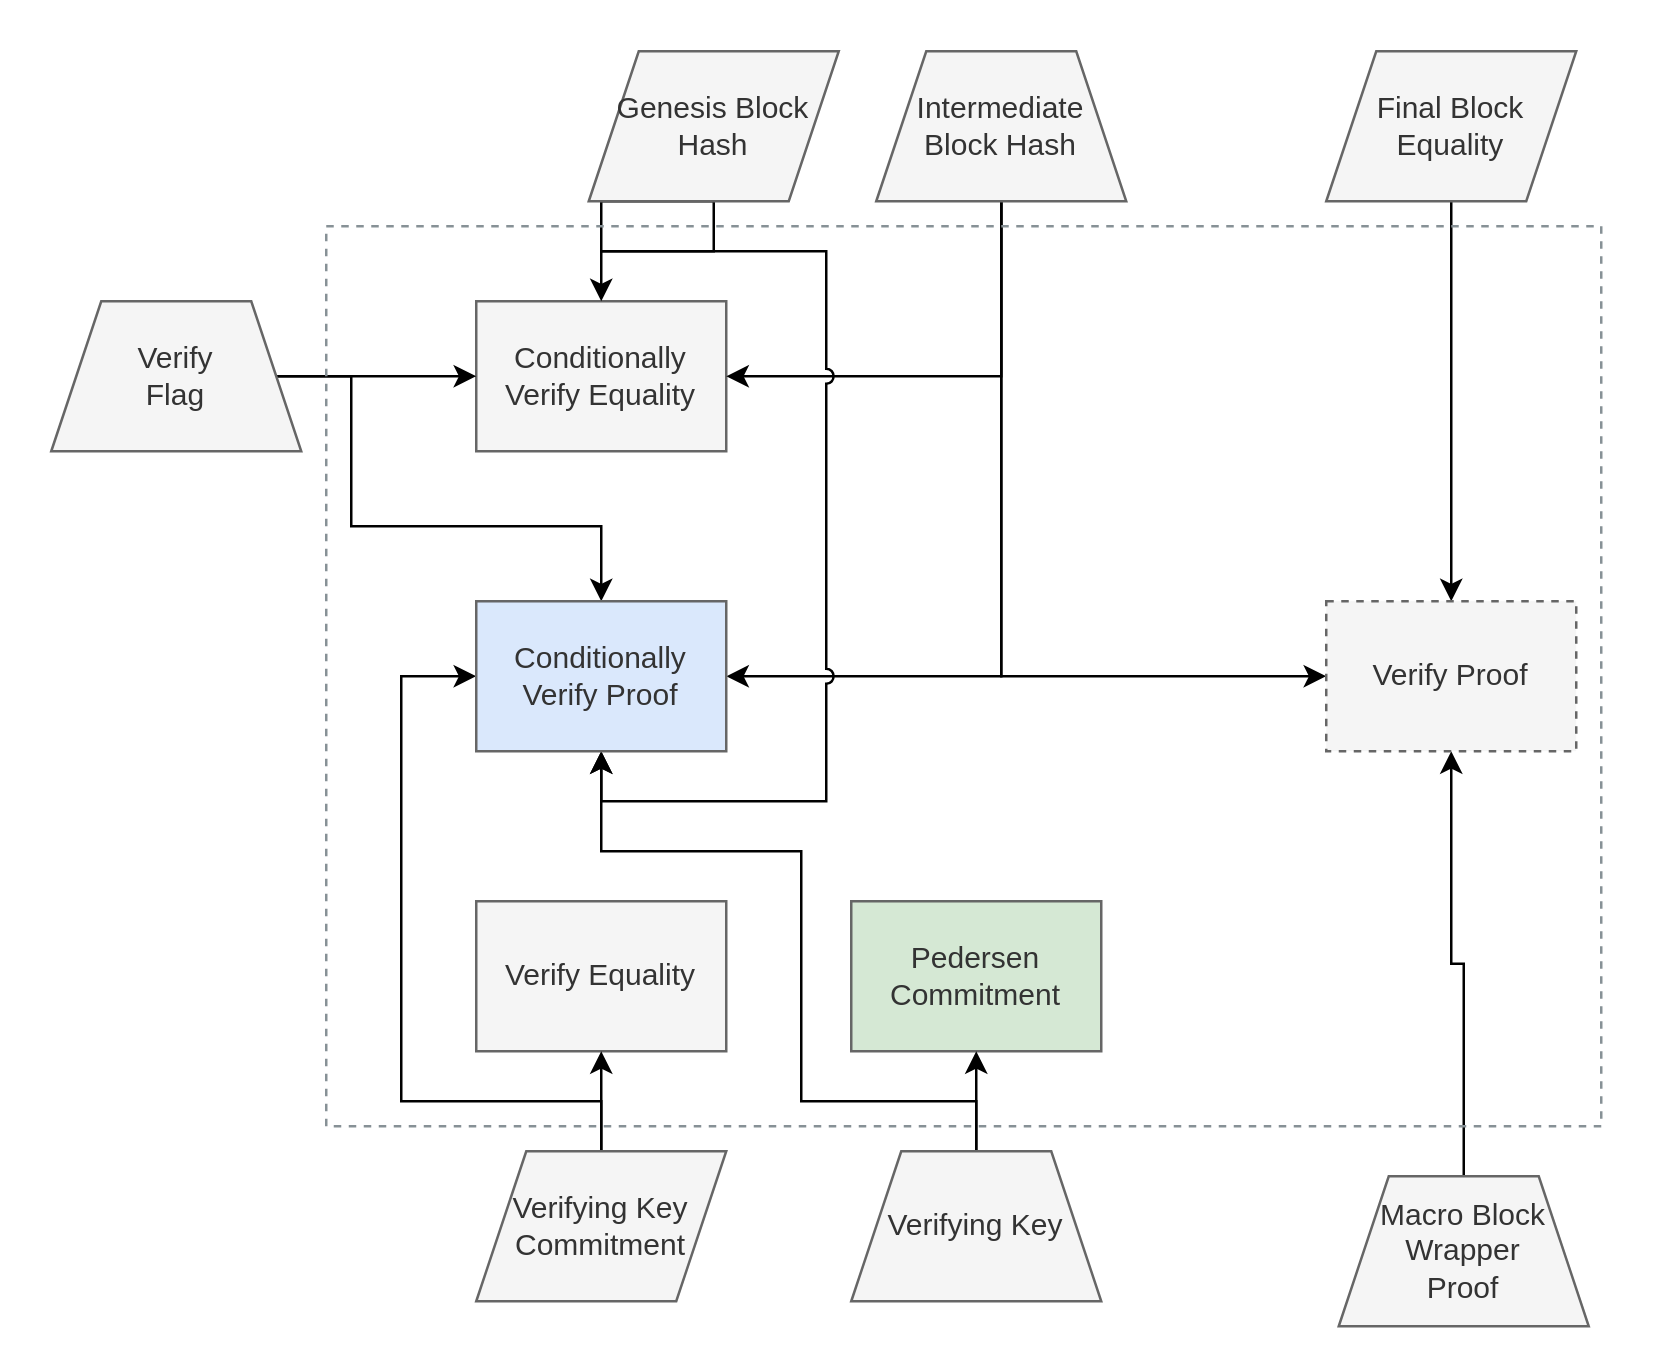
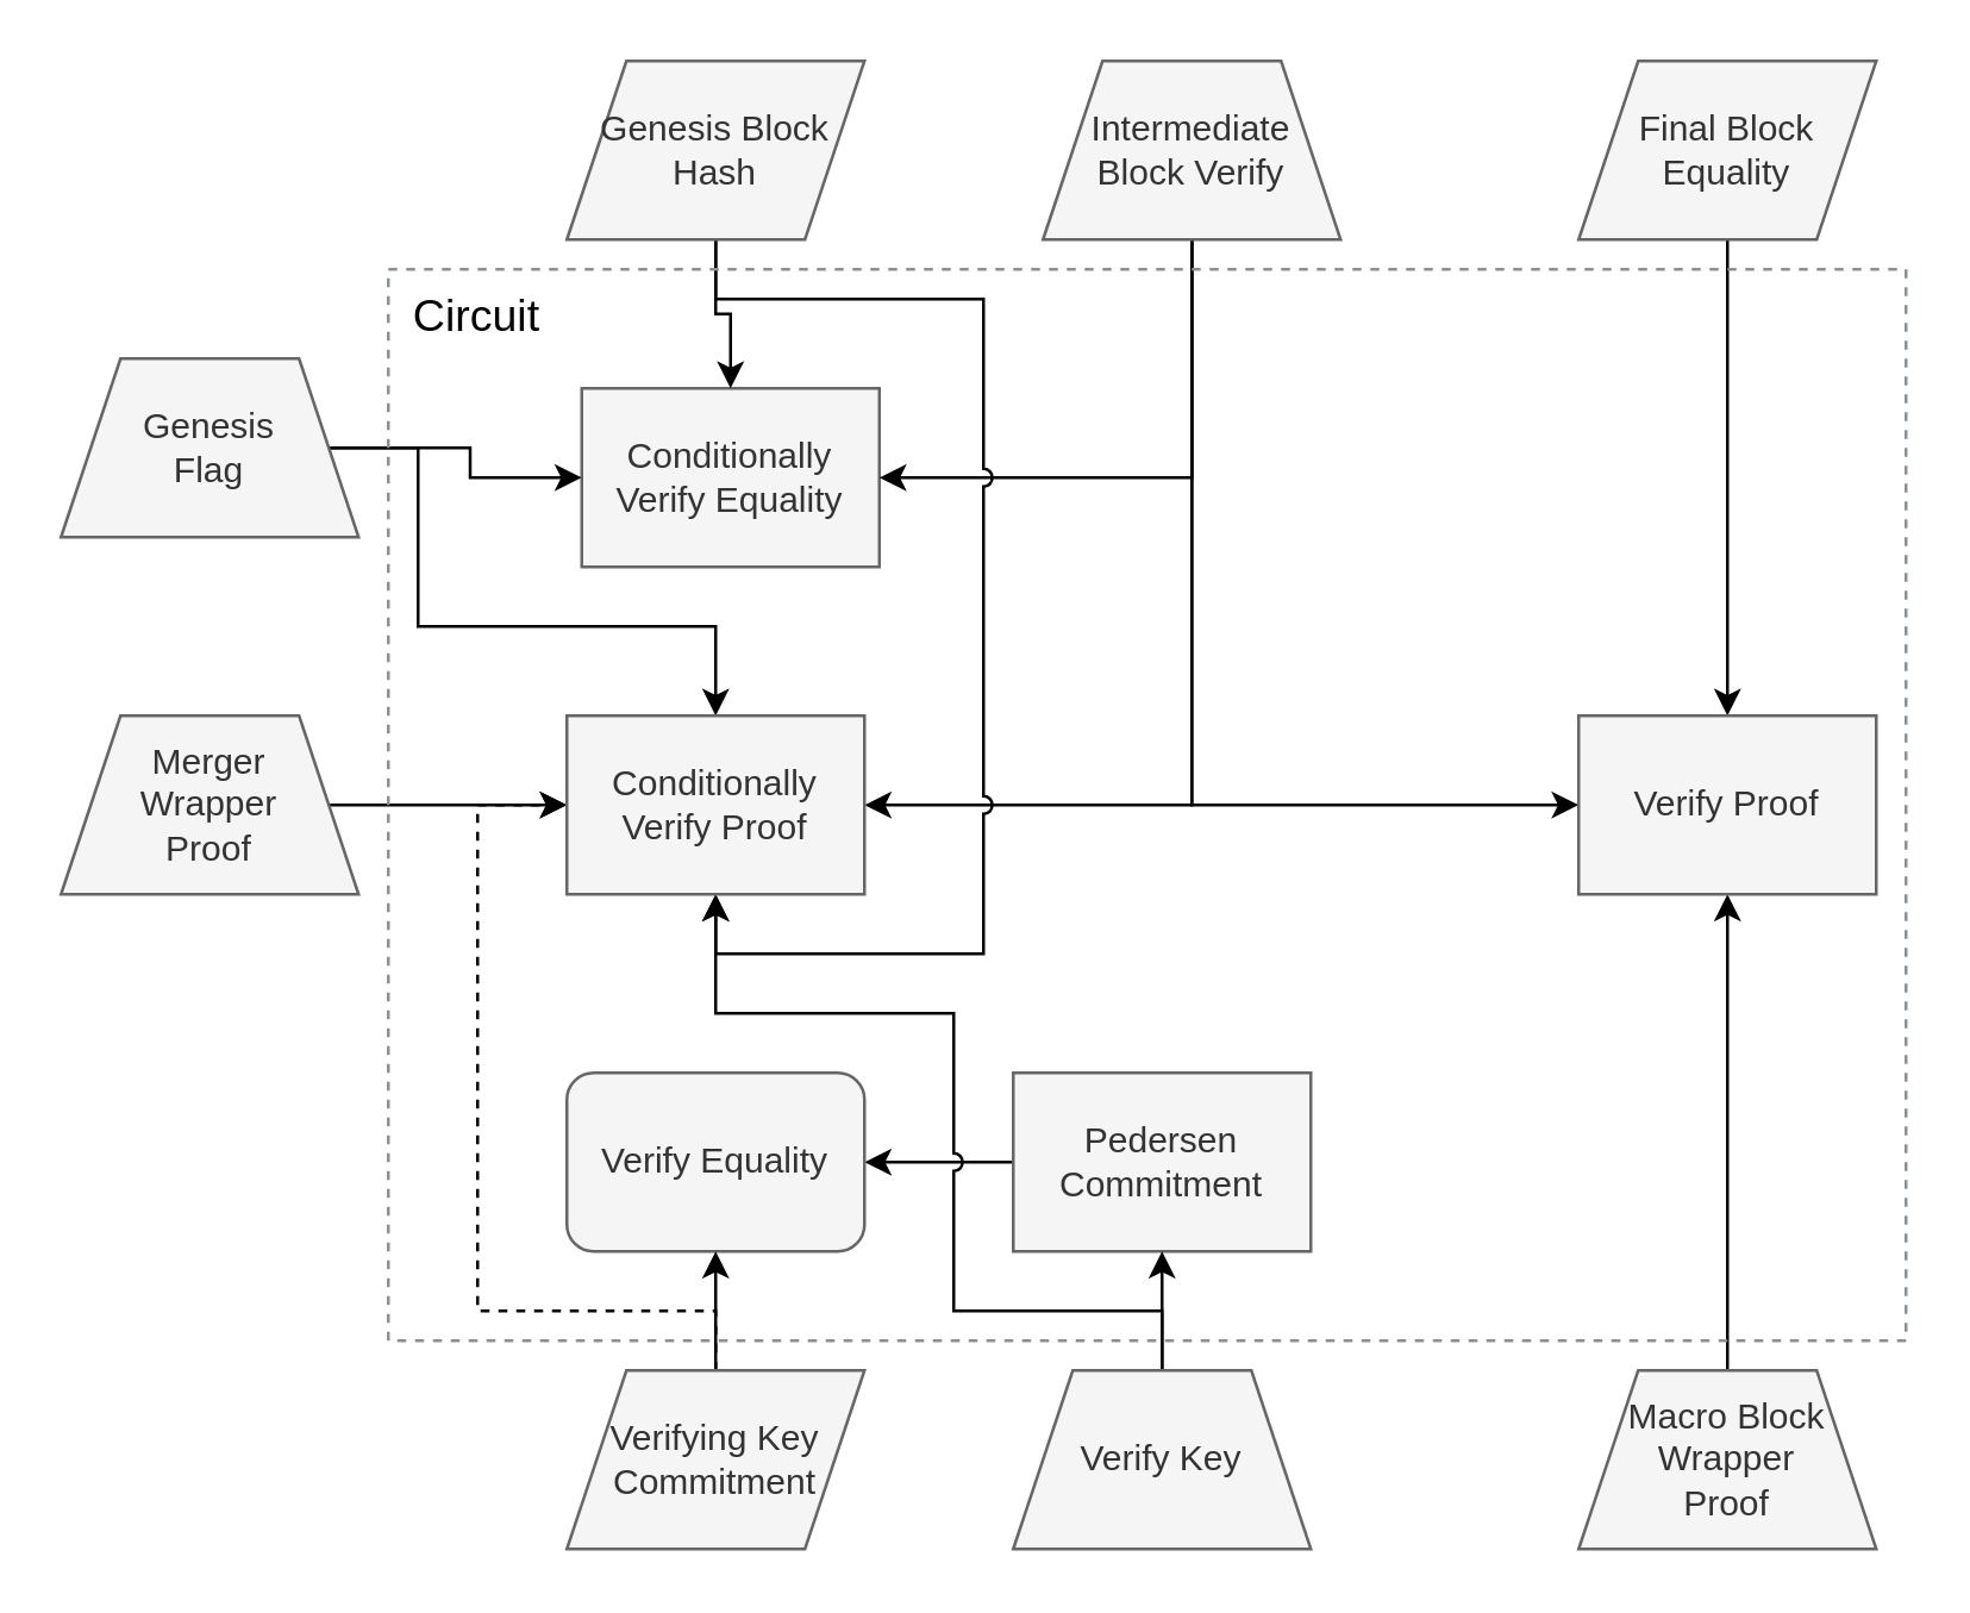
- <mxCell id="24" value="&lt;div&gt;&lt;font style=&quot;font-size: 12px&quot;&gt;Genesis Block Hash&lt;/font&gt;&lt;/div&gt;" style="shape=parallelogram;perimeter=parallelogramPerimeter;whiteSpace=wrap;html=1;fixedSize=1;fillColor=#f5f5f5;strokeColor=#666666;fontColor=#333333;" vertex="1" parent="1"><mxGeometry x="235" y="20" width="100" height="60" as="geometry" /></mxCell>
+ <mxCell id="24" value="&lt;div&gt;&lt;font style=&quot;font-size: 12px&quot;&gt;Genesis Block Hash&lt;/font&gt;&lt;/div&gt;" style="shape=parallelogram;perimeter=parallelogramPerimeter;whiteSpace=wrap;html=1;fixedSize=1;fillColor=#f5f5f5;strokeColor=#666666;fontColor=#333333;" vertex="1" parent="1"><mxGeometry x="190" y="20" width="100" height="60" as="geometry" /></mxCell>
- <mxCell id="17" value="&lt;div&gt;Intermediate&lt;/div&gt;&lt;div&gt;Block Hash&lt;/div&gt;" style="shape=trapezoid;perimeter=trapezoidPerimeter;whiteSpace=wrap;html=1;fixedSize=1;fillColor=#f5f5f5;strokeColor=#666666;fontColor=#333333;" vertex="1" parent="1"><mxGeometry x="350" y="20" width="100" height="60" as="geometry" /></mxCell>
+ <mxCell id="17" value="&lt;div&gt;Intermediate&lt;/div&gt;&lt;div&gt;Block Verify&lt;/div&gt;" style="shape=trapezoid;perimeter=trapezoidPerimeter;whiteSpace=wrap;html=1;fixedSize=1;fillColor=#f5f5f5;strokeColor=#666666;fontColor=#333333;" vertex="1" parent="1"><mxGeometry x="350" y="20" width="100" height="60" as="geometry" /></mxCell>
+ <mxCell id="21" value="Circuit" style="text;html=1;strokeColor=none;fillColor=none;align=center;verticalAlign=middle;whiteSpace=wrap;rounded=0;fontSize=15;" vertex="1" parent="1"><mxGeometry x="130" y="90" width="60" height="30" as="geometry" /></mxCell>
- <mxCell id="20" value="&lt;div&gt;Verify&lt;/div&gt;&lt;div&gt;Flag&lt;br&gt;&lt;/div&gt;" style="shape=trapezoid;perimeter=trapezoidPerimeter;whiteSpace=wrap;html=1;fixedSize=1;fillColor=#f5f5f5;strokeColor=#666666;fontColor=#333333;" vertex="1" parent="1"><mxGeometry x="20" y="120" width="100" height="60" as="geometry" /></mxCell>
+ <mxCell id="20" value="&lt;div&gt;Genesis&lt;/div&gt;&lt;div&gt;Flag&lt;br&gt;&lt;/div&gt;" style="shape=trapezoid;perimeter=trapezoidPerimeter;whiteSpace=wrap;html=1;fixedSize=1;fillColor=#f5f5f5;strokeColor=#666666;fontColor=#333333;" vertex="1" parent="1"><mxGeometry x="20" y="120" width="100" height="60" as="geometry" /></mxCell>
- <mxCell id="5" value="&lt;div&gt;Conditionally&lt;/div&gt;&lt;div&gt;Verify Equality&lt;/div&gt;" style="whiteSpace=wrap;html=1;fillColor=#f5f5f5;strokeColor=#666666;fontColor=#333333;" vertex="1" parent="1"><mxGeometry x="190" y="120" width="100" height="60" as="geometry" /></mxCell>
+ <mxCell id="5" value="&lt;div&gt;Conditionally&lt;/div&gt;&lt;div&gt;Verify Equality&lt;/div&gt;" style="whiteSpace=wrap;html=1;fillColor=#f5f5f5;strokeColor=#666666;fontColor=#333333;" vertex="1" parent="1"><mxGeometry x="195" y="130" width="100" height="60" as="geometry" /></mxCell>
+ <mxCell id="28" value="&lt;div&gt;Merger&lt;/div&gt;&lt;div&gt;Wrapper&lt;br&gt;&lt;/div&gt;&lt;div&gt;Proof&lt;/div&gt;" style="shape=trapezoid;perimeter=trapezoidPerimeter;whiteSpace=wrap;html=1;fixedSize=1;fillColor=#f5f5f5;strokeColor=#666666;fontColor=#333333;" vertex="1" parent="1"><mxGeometry x="20" y="240" width="100" height="60" as="geometry" /></mxCell>
+ <mxCell id="27" style="edgeStyle=orthogonalEdgeStyle;rounded=0;jumpStyle=arc;orthogonalLoop=1;jettySize=auto;html=1;exitX=1;exitY=0.5;exitDx=0;exitDy=0;entryX=0;entryY=0.5;entryDx=0;entryDy=0;fontSize=15;" edge="1" parent="1" source="28" target="29"><mxGeometry relative="1" as="geometry" /></mxCell>
- <mxCell id="29" value="&lt;div&gt;Conditionally&lt;/div&gt;&lt;div&gt;Verify Proof&lt;/div&gt;" style="whiteSpace=wrap;html=1;fillColor=#dae8fc;strokeColor=#666666;fontColor=#333333;" vertex="1" parent="1"><mxGeometry x="190" y="240" width="100" height="60" as="geometry" /></mxCell>
+ <mxCell id="29" value="&lt;div&gt;Conditionally&lt;/div&gt;&lt;div&gt;Verify Proof&lt;/div&gt;" style="whiteSpace=wrap;html=1;fillColor=#f5f5f5;strokeColor=#666666;fontColor=#333333;" vertex="1" parent="1"><mxGeometry x="190" y="240" width="100" height="60" as="geometry" /></mxCell>
- <mxCell id="30" value="&lt;div&gt;Verify Proof&lt;/div&gt;" style="whiteSpace=wrap;html=1;fillColor=#f5f5f5;strokeColor=#666666;fontColor=#333333;dashed=1;" vertex="1" parent="1"><mxGeometry x="530" y="240" width="100" height="60" as="geometry" /></mxCell>
+ <mxCell id="30" value="&lt;div&gt;Verify Proof&lt;/div&gt;" style="whiteSpace=wrap;html=1;fillColor=#f5f5f5;strokeColor=#666666;fontColor=#333333;" vertex="1" parent="1"><mxGeometry x="530" y="240" width="100" height="60" as="geometry" /></mxCell>
- <mxCell id="4" value="&lt;div&gt;Verify Equality&lt;/div&gt;" style="whiteSpace=wrap;html=1;fillColor=#f5f5f5;strokeColor=#666666;fontColor=#333333;" vertex="1" parent="1"><mxGeometry x="190" y="360" width="100" height="60" as="geometry" /></mxCell>
+ <mxCell id="4" value="&lt;div&gt;Verify Equality&lt;/div&gt;" style="whiteSpace=wrap;html=1;fillColor=#f5f5f5;strokeColor=#666666;fontColor=#333333;rounded=1;" vertex="1" parent="1"><mxGeometry x="190" y="360" width="100" height="60" as="geometry" /></mxCell>
+ <mxCell id="2" style="edgeStyle=orthogonalEdgeStyle;rounded=0;jumpStyle=arc;orthogonalLoop=1;jettySize=auto;html=1;exitX=0;exitY=0.5;exitDx=0;exitDy=0;entryX=1;entryY=0.5;entryDx=0;entryDy=0;fontSize=15;" edge="1" parent="1" source="3" target="4"><mxGeometry relative="1" as="geometry" /></mxCell>
- <mxCell id="3" value="Pedersen Commitment" style="whiteSpace=wrap;html=1;fillColor=#d5e8d4;strokeColor=#666666;fontColor=#333333;" vertex="1" parent="1"><mxGeometry x="340" y="360" width="100" height="60" as="geometry" /></mxCell>
+ <mxCell id="3" value="Pedersen Commitment" style="whiteSpace=wrap;html=1;fillColor=#f5f5f5;strokeColor=#666666;fontColor=#333333;" vertex="1" parent="1"><mxGeometry x="340" y="360" width="100" height="60" as="geometry" /></mxCell>
- <mxCell id="7" style="edgeStyle=orthogonalEdgeStyle;rounded=0;jumpStyle=arc;orthogonalLoop=1;jettySize=auto;html=1;exitX=0.5;exitY=0;exitDx=0;exitDy=0;entryX=0;entryY=0.5;entryDx=0;entryDy=0;fontSize=15;" edge="1" parent="1" source="8" target="29"><mxGeometry relative="1" as="geometry"><Array as="points"><mxPoint x="240" y="440" /><mxPoint x="160" y="440" /><mxPoint x="160" y="270" /></Array></mxGeometry></mxCell>
+ <mxCell id="7" style="edgeStyle=orthogonalEdgeStyle;rounded=0;jumpStyle=arc;orthogonalLoop=1;jettySize=auto;html=1;exitX=0.5;exitY=0;exitDx=0;exitDy=0;entryX=0;entryY=0.5;entryDx=0;entryDy=0;fontSize=15;dashed=1;" edge="1" parent="1" source="8" target="29"><mxGeometry relative="1" as="geometry"><Array as="points"><mxPoint x="240" y="440" /><mxPoint x="160" y="440" /><mxPoint x="160" y="270" /></Array></mxGeometry></mxCell>
- <mxCell id="11" value="Verifying Key" style="shape=trapezoid;perimeter=trapezoidPerimeter;whiteSpace=wrap;html=1;fixedSize=1;fillColor=#f5f5f5;strokeColor=#666666;fontColor=#333333;" vertex="1" parent="1"><mxGeometry x="340" y="460" width="100" height="60" as="geometry" /></mxCell>
+ <mxCell id="11" value="Verify Key" style="shape=trapezoid;perimeter=trapezoidPerimeter;whiteSpace=wrap;html=1;fixedSize=1;fillColor=#f5f5f5;strokeColor=#666666;fontColor=#333333;" vertex="1" parent="1"><mxGeometry x="340" y="460" width="100" height="60" as="geometry" /></mxCell>
- <mxCell id="26" value="&lt;div&gt;Macro Block Wrapper&lt;br&gt;&lt;/div&gt;&lt;div&gt;Proof&lt;/div&gt;" style="shape=trapezoid;perimeter=trapezoidPerimeter;whiteSpace=wrap;html=1;fixedSize=1;fillColor=#f5f5f5;strokeColor=#666666;fontColor=#333333;" vertex="1" parent="1"><mxGeometry x="535" y="470" width="100" height="60" as="geometry" /></mxCell>
+ <mxCell id="26" value="&lt;div&gt;Macro Block Wrapper&lt;br&gt;&lt;/div&gt;&lt;div&gt;Proof&lt;/div&gt;" style="shape=trapezoid;perimeter=trapezoidPerimeter;whiteSpace=wrap;html=1;fixedSize=1;fillColor=#f5f5f5;strokeColor=#666666;fontColor=#333333;" vertex="1" parent="1"><mxGeometry x="530" y="460" width="100" height="60" as="geometry" /></mxCell>
